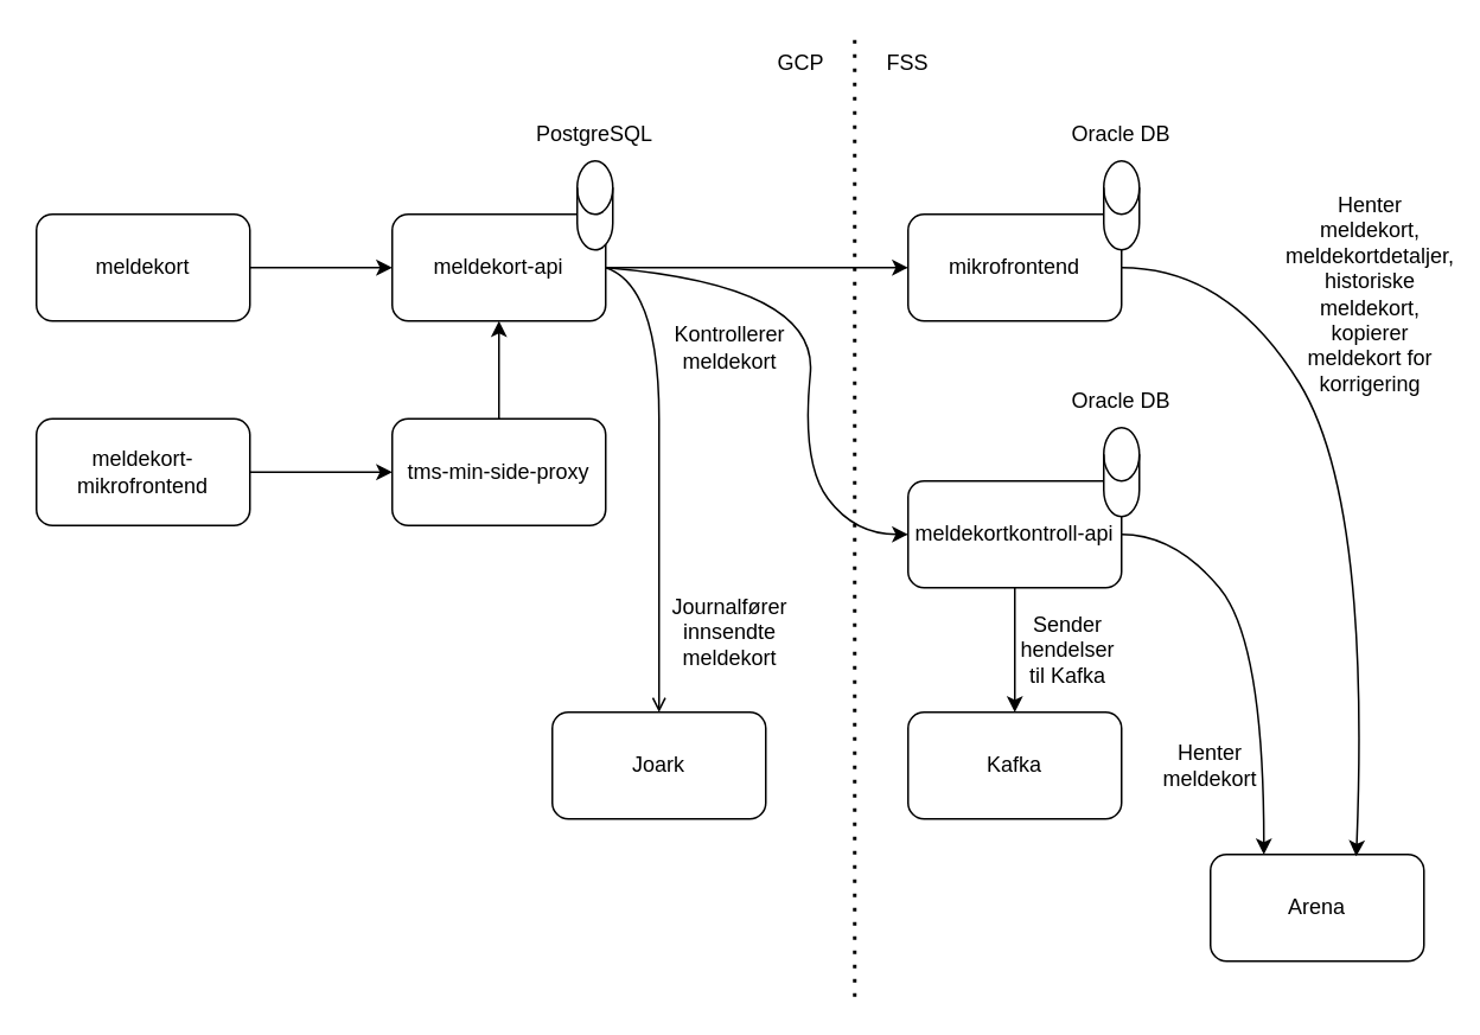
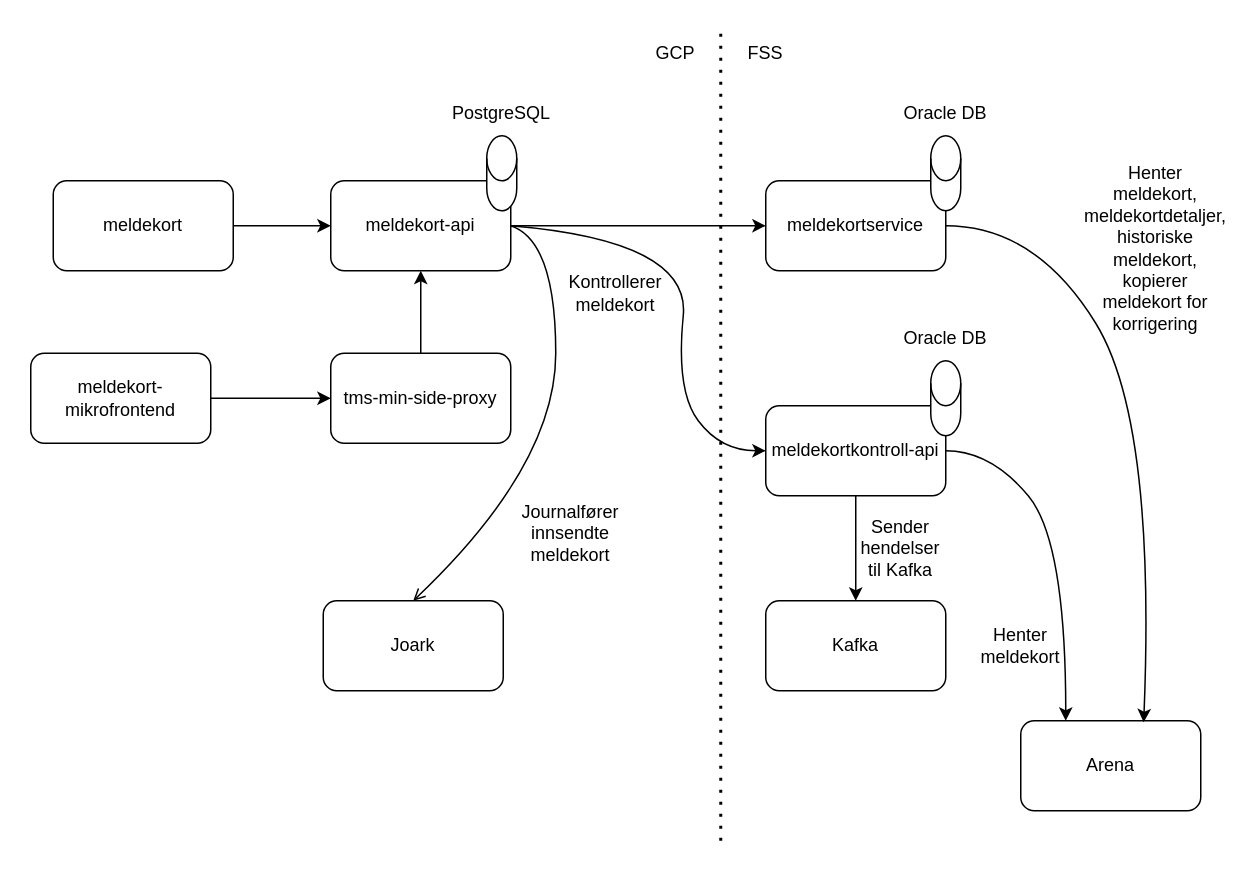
- <mxCell id="4" value="meldekort" style="whiteSpace=wrap;html=1;rounded=1;" parent="1" vertex="1"><mxGeometry x="20" y="120" width="120" height="60" as="geometry" /></mxCell>
+ <mxCell id="4" value="meldekort" style="whiteSpace=wrap;html=1;rounded=1;" parent="1" vertex="1"><mxGeometry x="35" y="120" width="120" height="60" as="geometry" /></mxCell>
- <mxCell id="5" value="mikrofrontend" style="whiteSpace=wrap;html=1;rounded=1;" parent="1" vertex="1"><mxGeometry x="510" y="120" width="120" height="60" as="geometry" /></mxCell>
+ <mxCell id="5" value="meldekortservice" style="whiteSpace=wrap;html=1;rounded=1;" parent="1" vertex="1"><mxGeometry x="510" y="120" width="120" height="60" as="geometry" /></mxCell>
- <mxCell id="33" value="Journalfører innsendte meldekort" style="text;html=1;strokeColor=none;fillColor=none;align=center;verticalAlign=middle;whiteSpace=wrap;rounded=0;" parent="1" vertex="1"><mxGeometry x="380" y="340" width="60" height="30" as="geometry" /></mxCell>
+ <mxCell id="33" value="Journalfører innsendte meldekort" style="text;html=1;strokeColor=none;fillColor=none;align=center;verticalAlign=middle;whiteSpace=wrap;rounded=0;" parent="1" vertex="1"><mxGeometry x="350" y="340" width="60" height="30" as="geometry" /></mxCell>
- <mxCell id="31" value="Joark" style="whiteSpace=wrap;html=1;rounded=1;" parent="1" vertex="1"><mxGeometry x="310" y="400" width="120" height="60" as="geometry" /></mxCell>
+ <mxCell id="31" value="Joark" style="whiteSpace=wrap;html=1;rounded=1;" parent="1" vertex="1"><mxGeometry x="215" y="400" width="120" height="60" as="geometry" /></mxCell>
